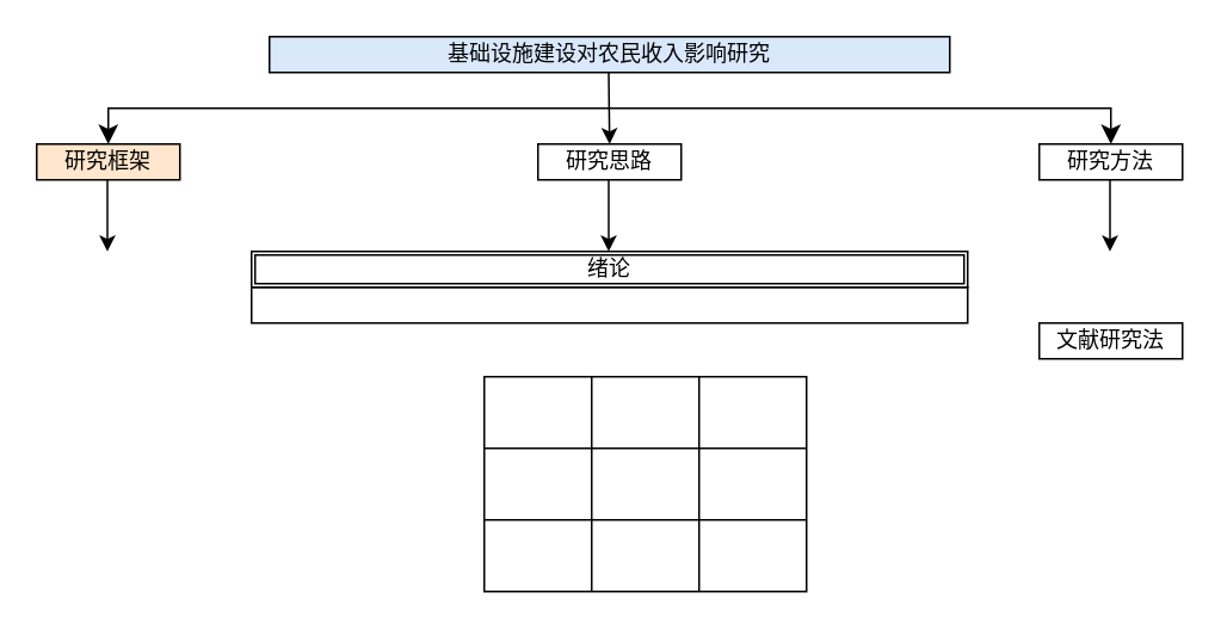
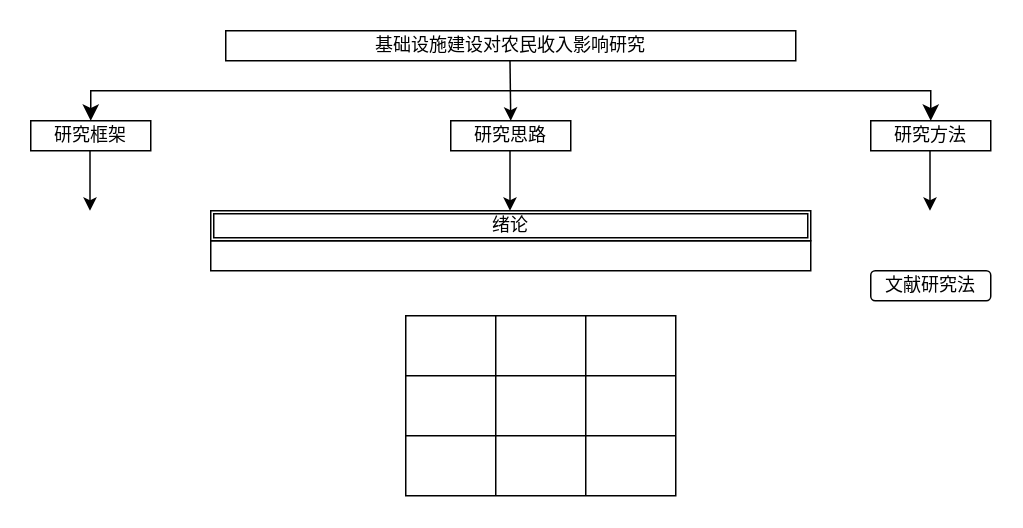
- <mxCell id="2" value="基础设施建设对农民收入影响研究" style="rounded=0;whiteSpace=wrap;html=1;fillColor=#dae8fc;" vertex="1" parent="1"><mxGeometry x="150" y="20" width="380" height="20" as="geometry" /></mxCell>
+ <mxCell id="2" value="基础设施建设对农民收入影响研究" style="rounded=0;whiteSpace=wrap;html=1;" vertex="1" parent="1"><mxGeometry x="150" y="20" width="380" height="20" as="geometry" /></mxCell>
- <mxCell id="6" value="研究框架" style="rounded=0;whiteSpace=wrap;html=1;fillColor=#ffe6cc;" vertex="1" parent="1"><mxGeometry x="20" y="80" width="80" height="20" as="geometry" /></mxCell>
+ <mxCell id="6" value="研究框架" style="rounded=0;whiteSpace=wrap;html=1;" vertex="1" parent="1"><mxGeometry x="20" y="80" width="80" height="20" as="geometry" /></mxCell>
- <mxCell id="12" value="文献研究法" style="rounded=0;whiteSpace=wrap;html=1;" vertex="1" parent="1"><mxGeometry x="580" y="180" width="80" height="20" as="geometry" /></mxCell>
+ <mxCell id="12" value="文献研究法" style="whiteSpace=wrap;html=1;rounded=1;" vertex="1" parent="1"><mxGeometry x="580" y="180" width="80" height="20" as="geometry" /></mxCell>
